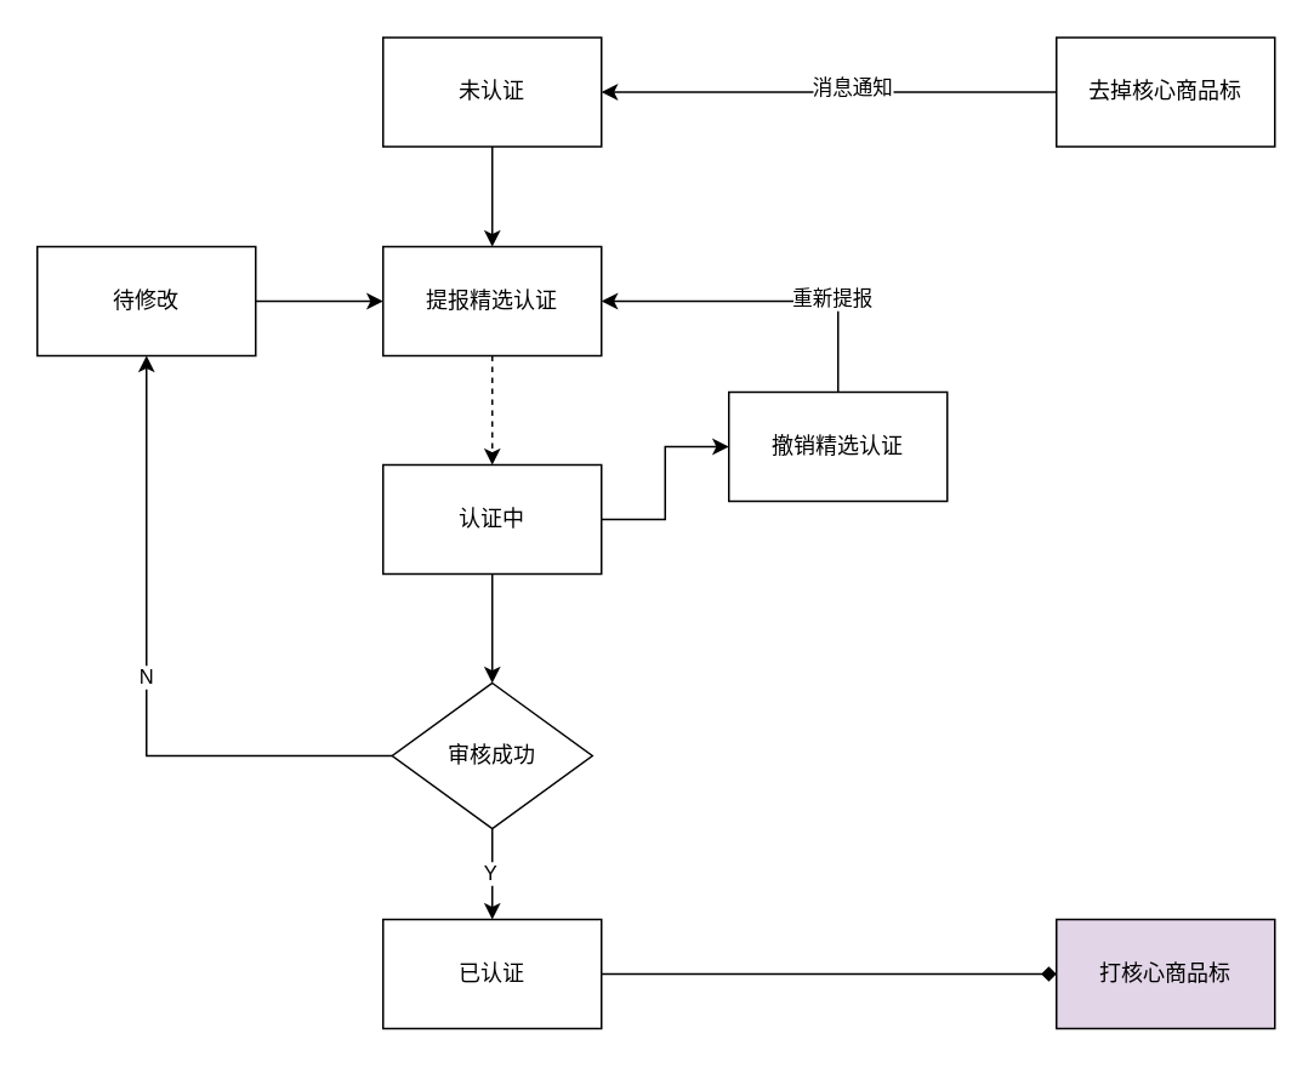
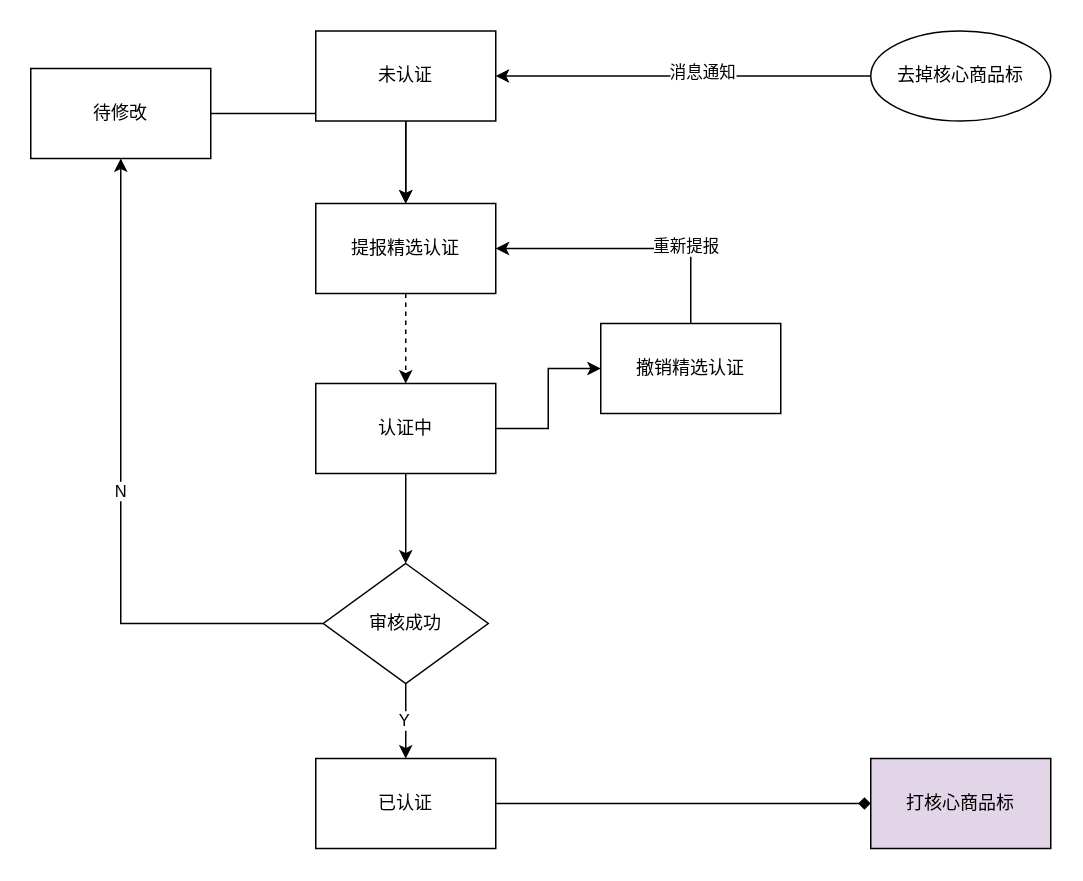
- <mxCell id="23" value="去掉核心商品标" style="rounded=0;whiteSpace=wrap;html=1;" vertex="1" parent="1"><mxGeometry x="580" y="20" width="120" height="60" as="geometry" /></mxCell>
+ <mxCell id="23" value="去掉核心商品标" style="ellipse;whiteSpace=wrap;html=1;" vertex="1" parent="1"><mxGeometry x="580" y="20" width="120" height="60" as="geometry" /></mxCell>
- <mxCell id="17" value="待修改" style="rounded=0;whiteSpace=wrap;html=1;" vertex="1" parent="1"><mxGeometry x="20" y="135" width="120" height="60" as="geometry" /></mxCell>
+ <mxCell id="17" value="待修改" style="rounded=0;whiteSpace=wrap;html=1;" vertex="1" parent="1"><mxGeometry x="20" y="45" width="120" height="60" as="geometry" /></mxCell>
